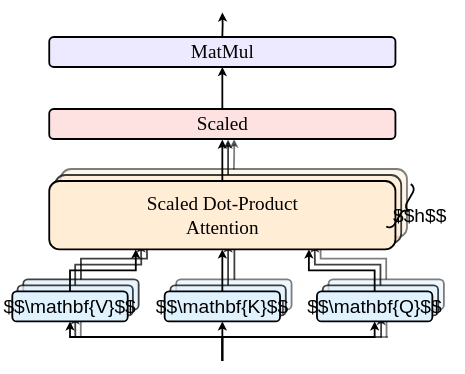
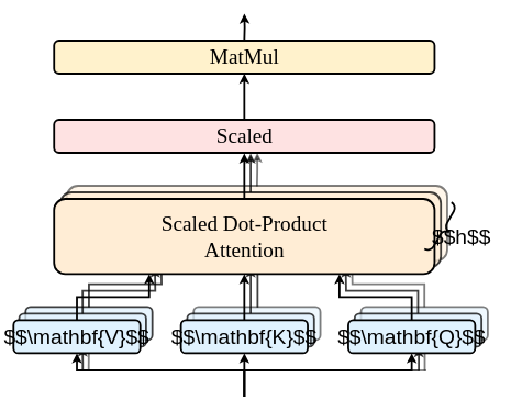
- <mxCell id="34" value="MatMul" style="rounded=1;whiteSpace=wrap;html=1;strokeWidth=3;fillColor=#ede9fe;fontSize=32;fontFamily=Tahoma;" parent="1" vertex="1"><mxGeometry x="81.548" y="61" width="577.015" height="50" as="geometry" /></mxCell>
+ <mxCell id="34" value="MatMul" style="rounded=1;whiteSpace=wrap;html=1;strokeWidth=3;fillColor=#fff2cc;fontSize=32;fontFamily=Tahoma;" parent="1" vertex="1"><mxGeometry x="81.548" y="61" width="577.015" height="50" as="geometry" /></mxCell>
